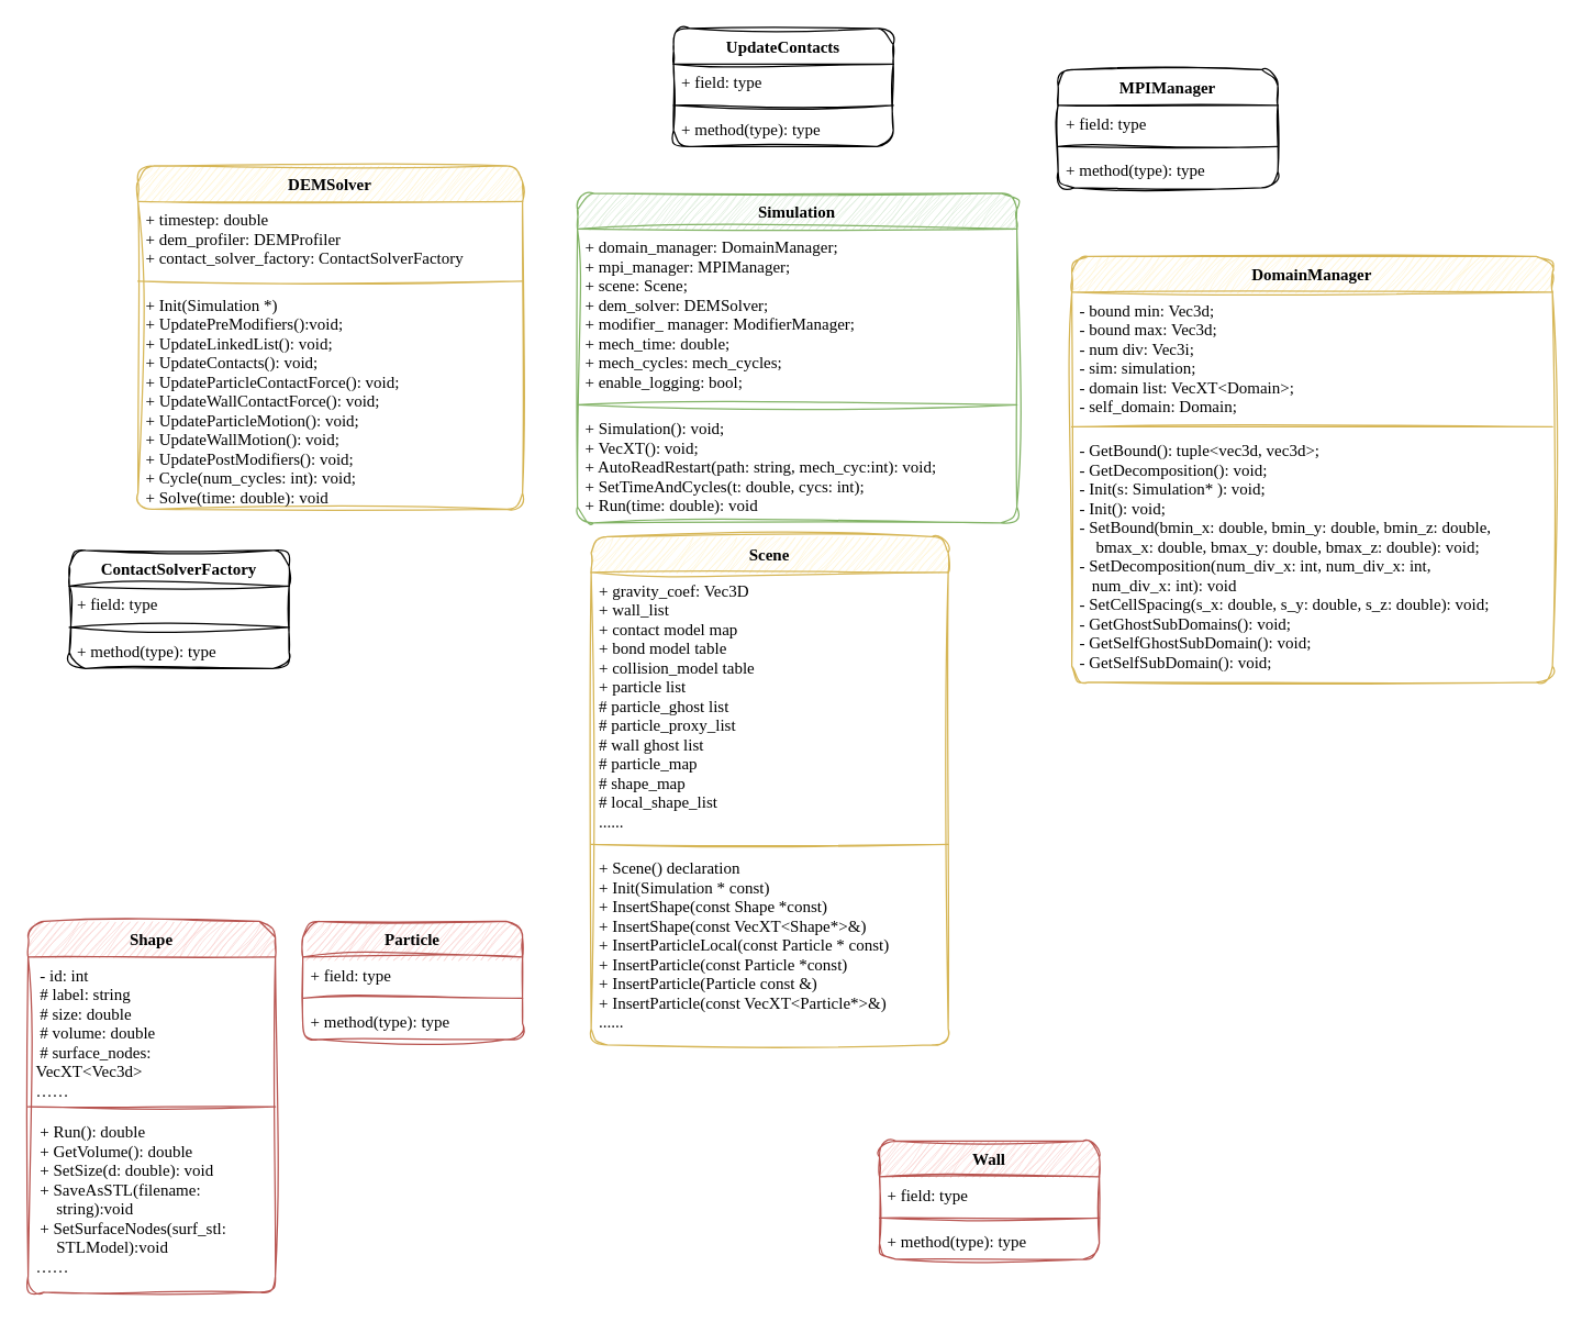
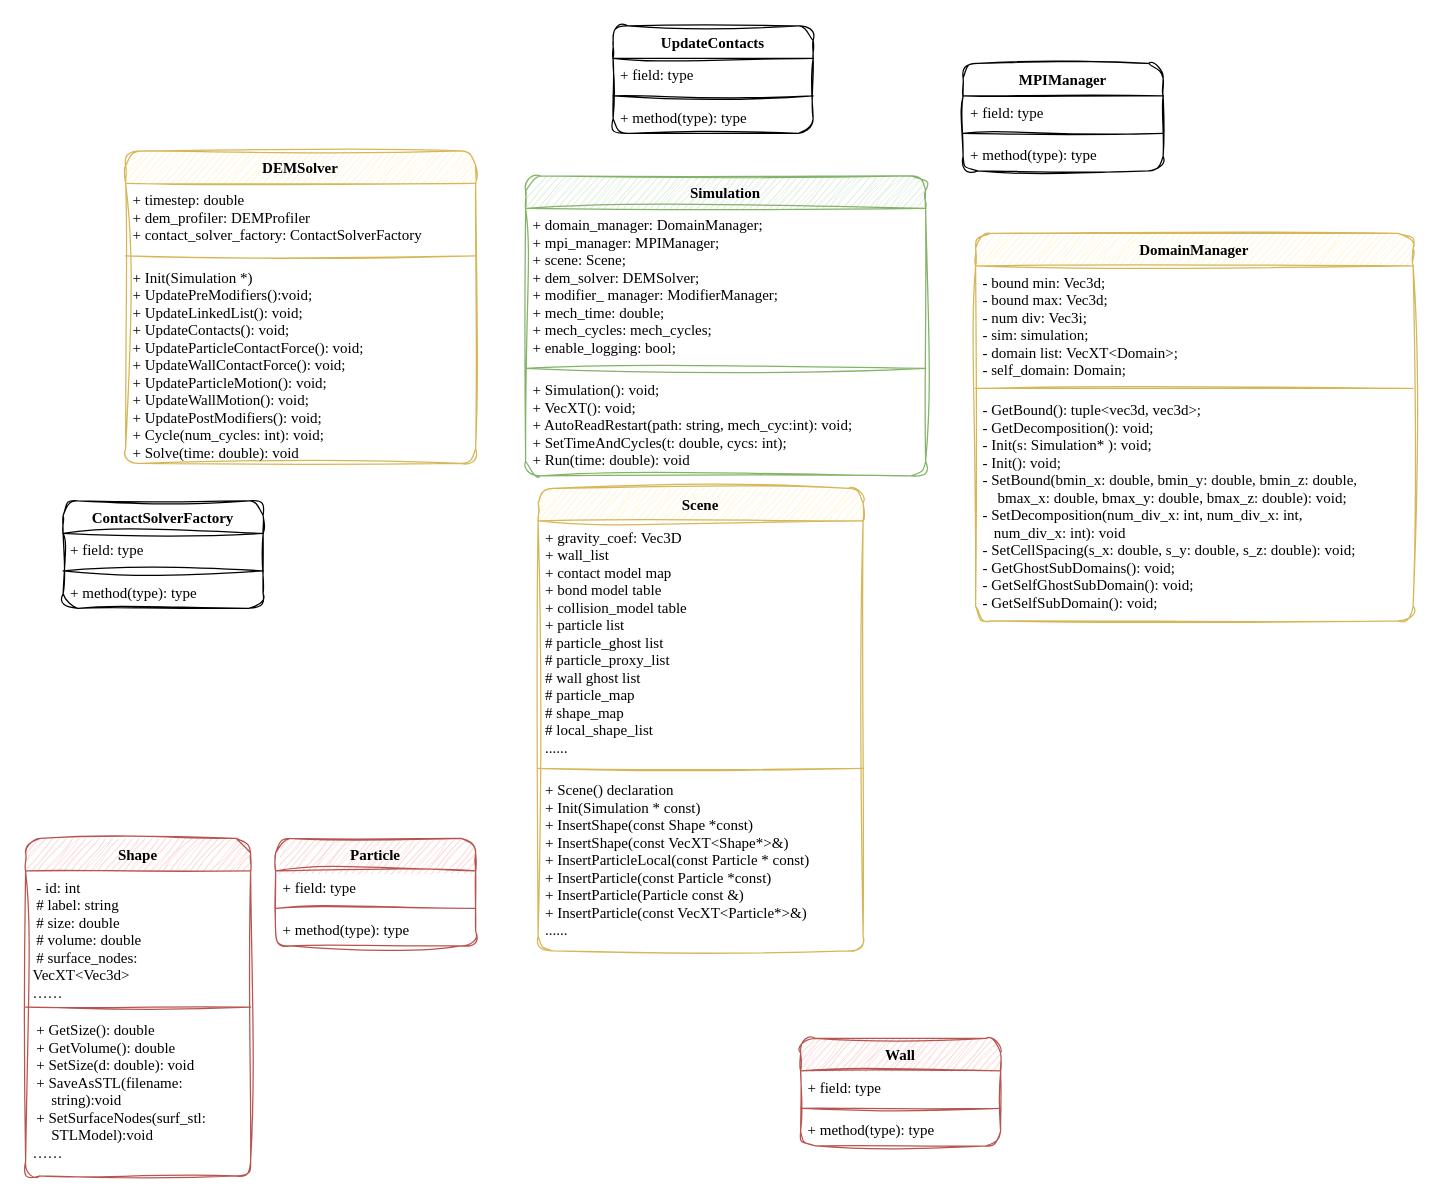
- <mxCell id="41" value=" + Run(): double&#10; + GetVolume(): double&#10; + SetSize(d: double): void&#10; + SaveAsSTL(filename:&#10;     string):void&#10; + SetSurfaceNodes(surf_stl:&#10;     STLModel):void&#10;……" style="text;strokeColor=none;fillColor=none;align=left;verticalAlign=top;spacingLeft=4;spacingRight=4;overflow=hidden;rotatable=0;points=[[0,0.5],[1,0.5]];portConstraint=eastwest;rounded=1;fontFamily=Comic Sans MS;sketch=1;curveFitting=1;jiggle=2;" vertex="1" parent="38"><mxGeometry y="140" width="180" height="130" as="geometry" /></mxCell>
+ <mxCell id="41" value=" + GetSize(): double&#10; + GetVolume(): double&#10; + SetSize(d: double): void&#10; + SaveAsSTL(filename:&#10;     string):void&#10; + SetSurfaceNodes(surf_stl:&#10;     STLModel):void&#10;……" style="text;strokeColor=none;fillColor=none;align=left;verticalAlign=top;spacingLeft=4;spacingRight=4;overflow=hidden;rotatable=0;points=[[0,0.5],[1,0.5]];portConstraint=eastwest;rounded=1;fontFamily=Comic Sans MS;sketch=1;curveFitting=1;jiggle=2;" vertex="1" parent="38"><mxGeometry y="140" width="180" height="130" as="geometry" /></mxCell>
